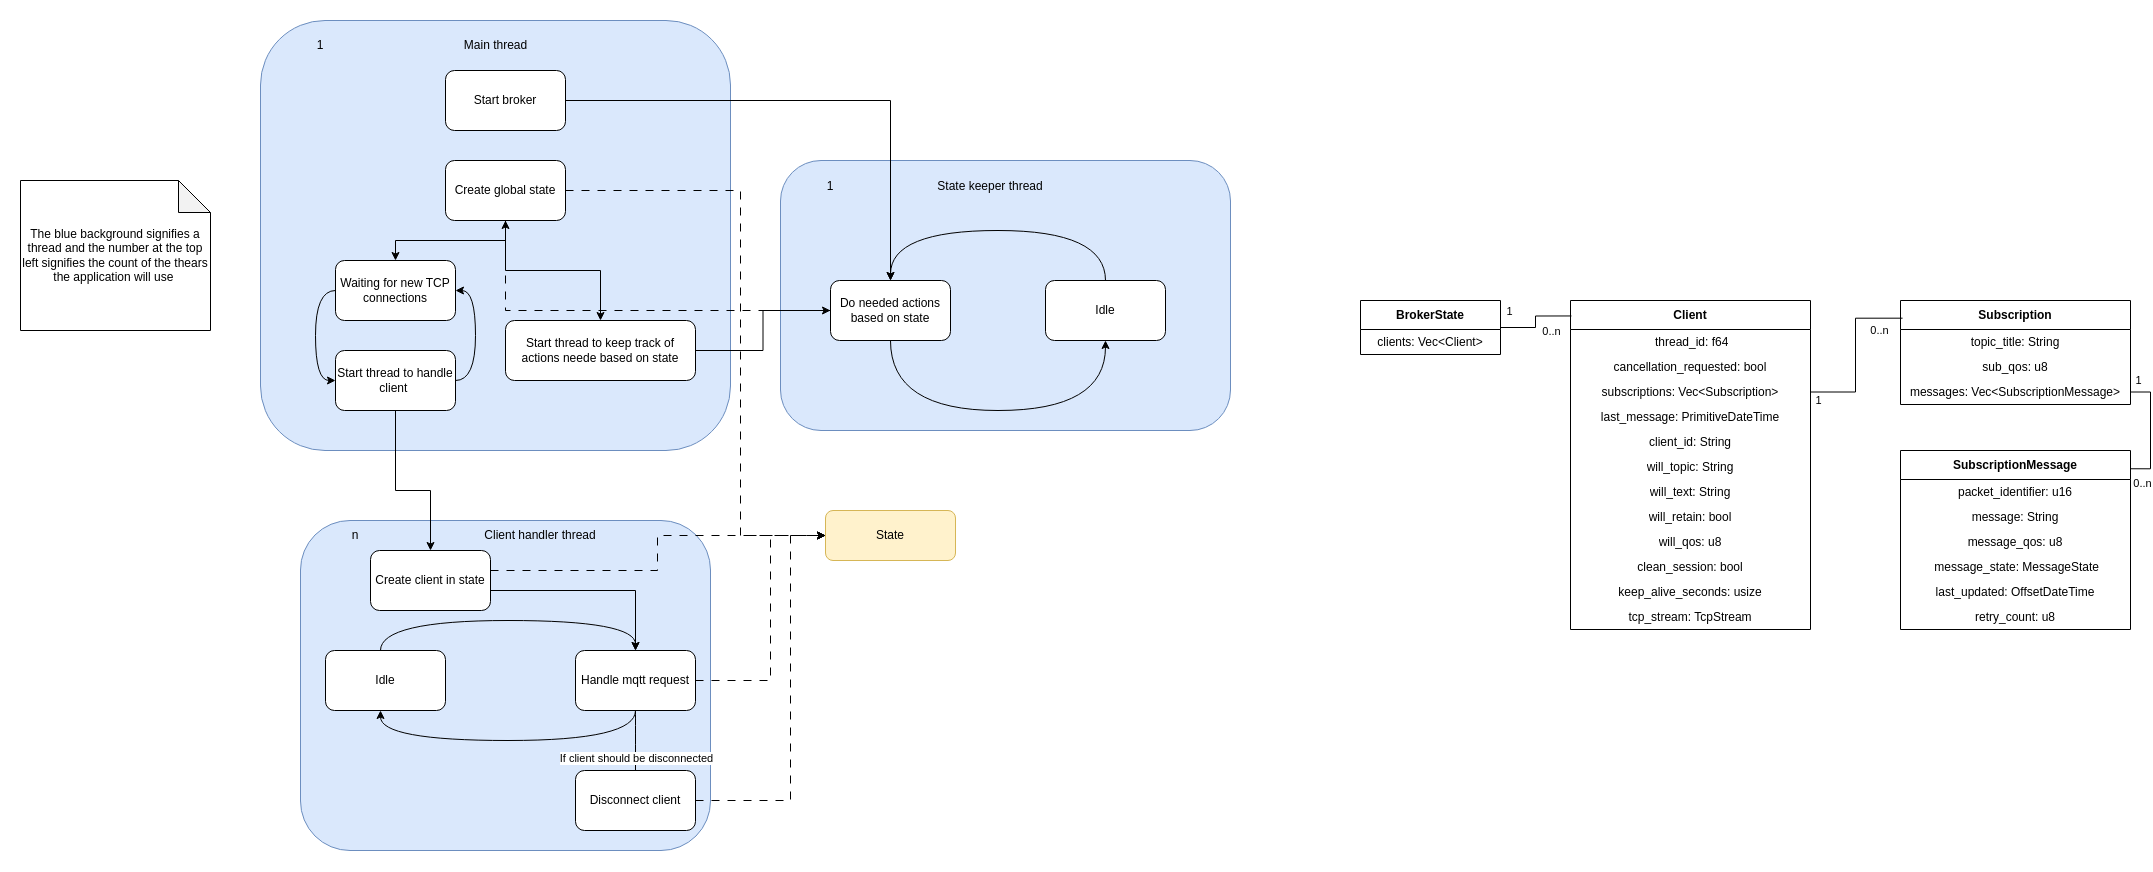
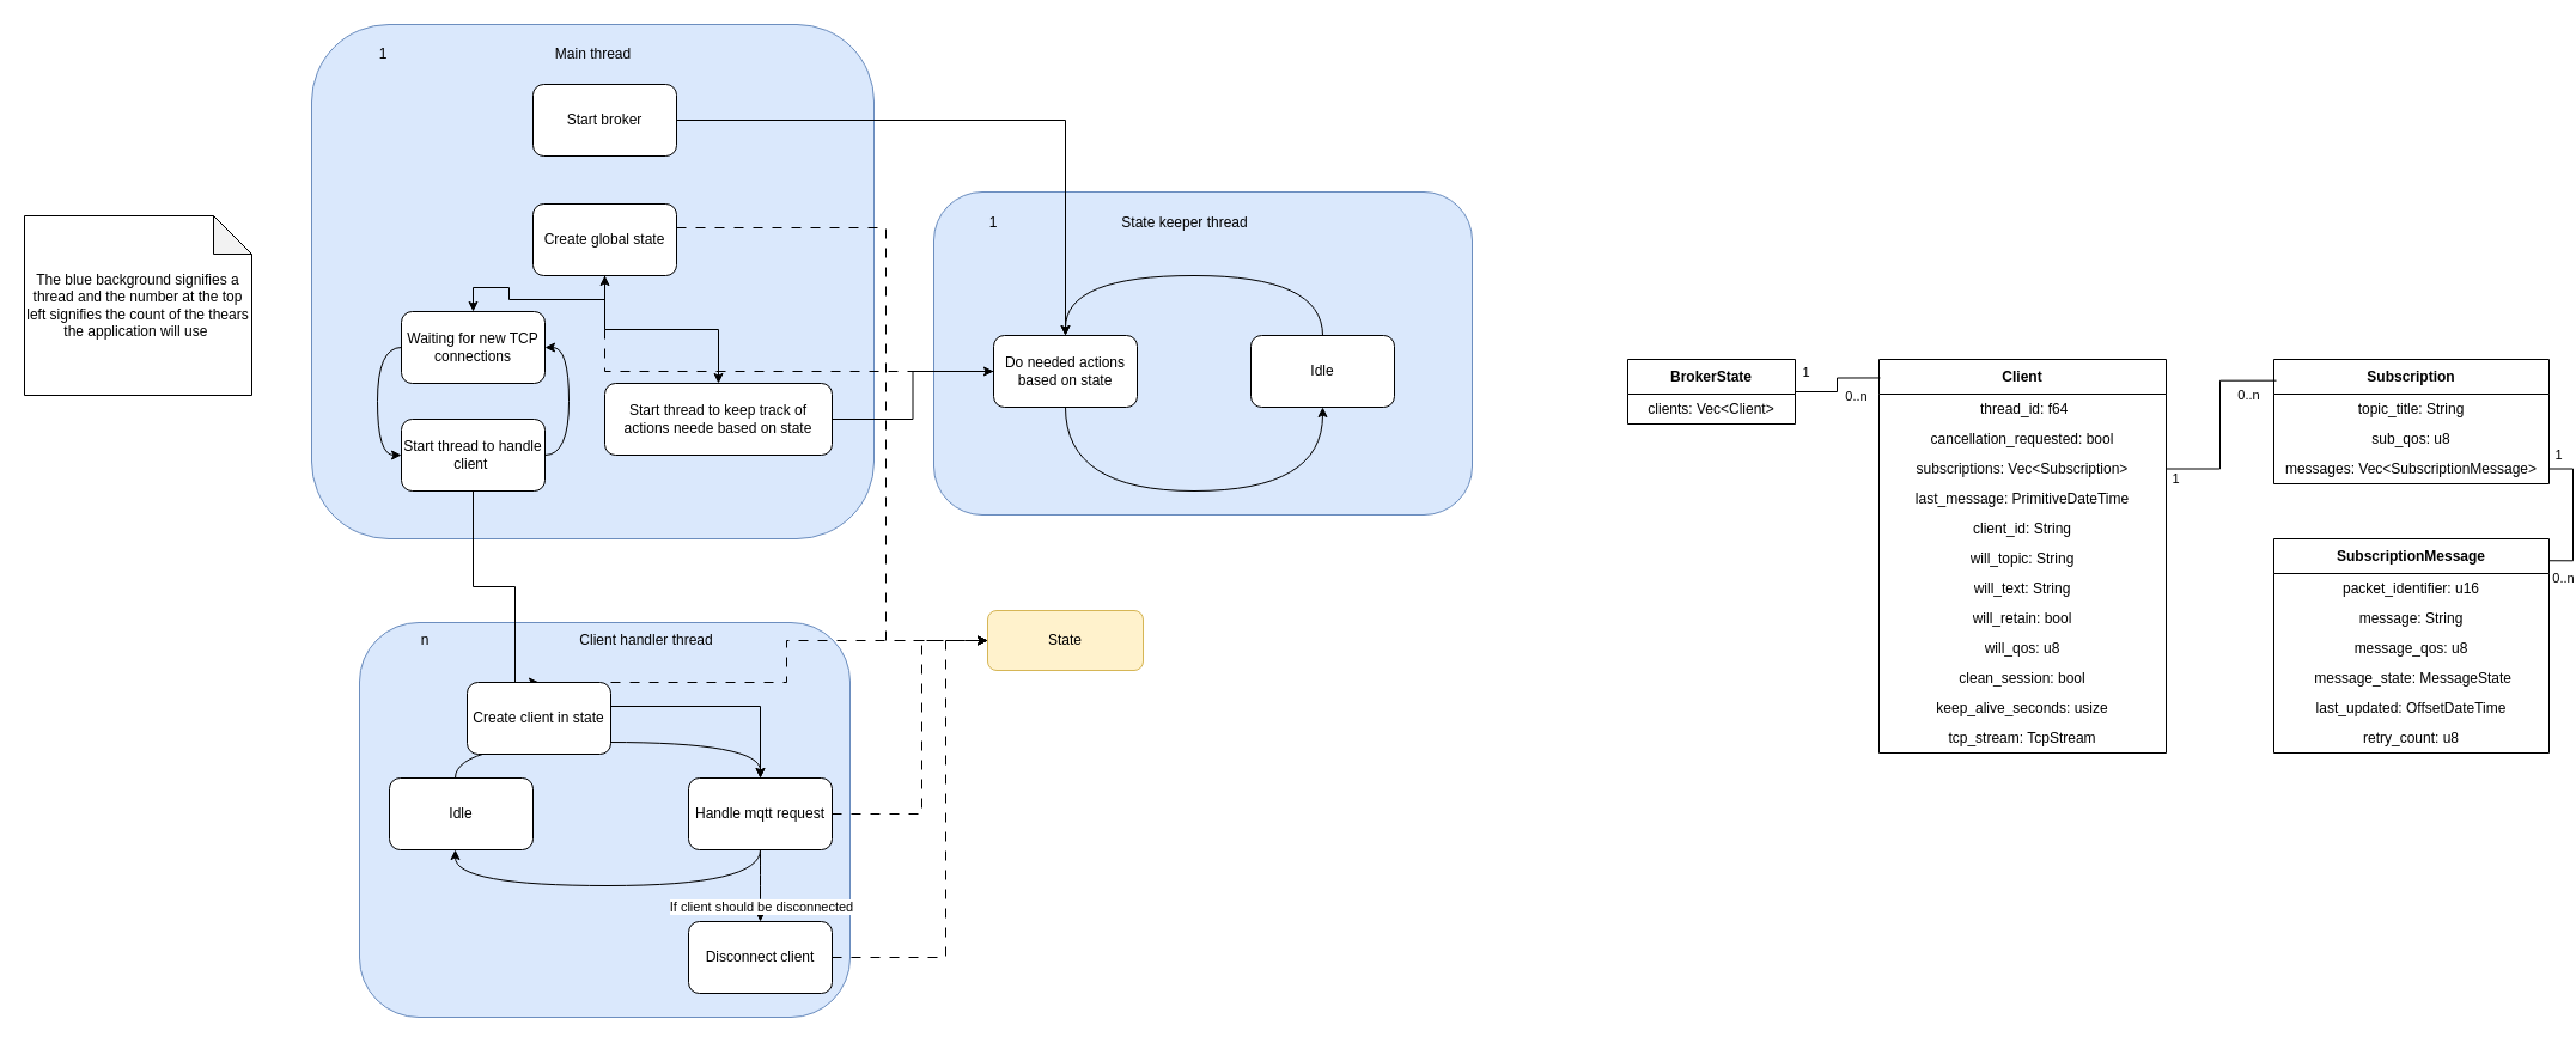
- <mxCell id="41" value="Create global state" style="rounded=1;whiteSpace=wrap;html=1;" vertex="1" parent="1"><mxGeometry x="445" y="160" width="120" height="60" as="geometry" /></mxCell>
+ <mxCell id="41" value="Create global state" style="rounded=1;whiteSpace=wrap;html=1;" vertex="1" parent="1"><mxGeometry x="445" y="170" width="120" height="60" as="geometry" /></mxCell>
- <mxCell id="34" value="Create client in state" style="rounded=1;whiteSpace=wrap;html=1;" vertex="1" parent="1"><mxGeometry x="370" y="550" width="120" height="60" as="geometry" /></mxCell>
+ <mxCell id="34" value="Create client in state" style="rounded=1;whiteSpace=wrap;html=1;" vertex="1" parent="1"><mxGeometry x="390" y="570" width="120" height="60" as="geometry" /></mxCell>
- <mxCell id="11" style="edgeStyle=orthogonalEdgeStyle;rounded=0;orthogonalLoop=1;jettySize=auto;html=1;curved=1;endArrow=none;" parent="1" source="14" target="19" edge="1"><mxGeometry relative="1" as="geometry" /></mxCell>
+ <mxCell id="11" style="edgeStyle=orthogonalEdgeStyle;rounded=0;orthogonalLoop=1;jettySize=auto;html=1;curved=1;" parent="1" source="14" target="19" edge="1"><mxGeometry relative="1" as="geometry" /></mxCell>
